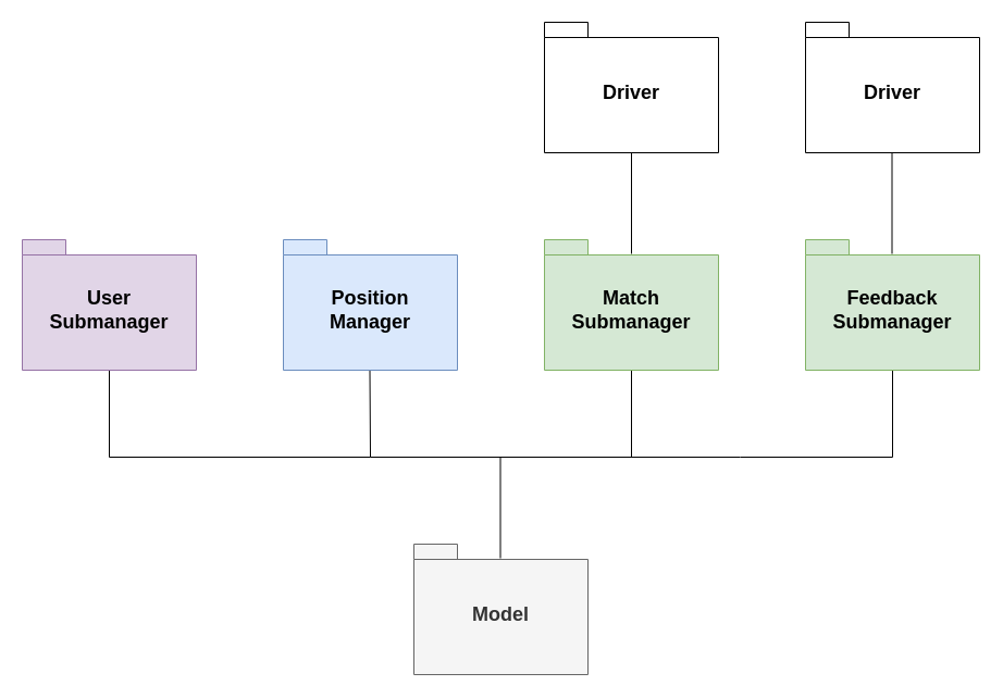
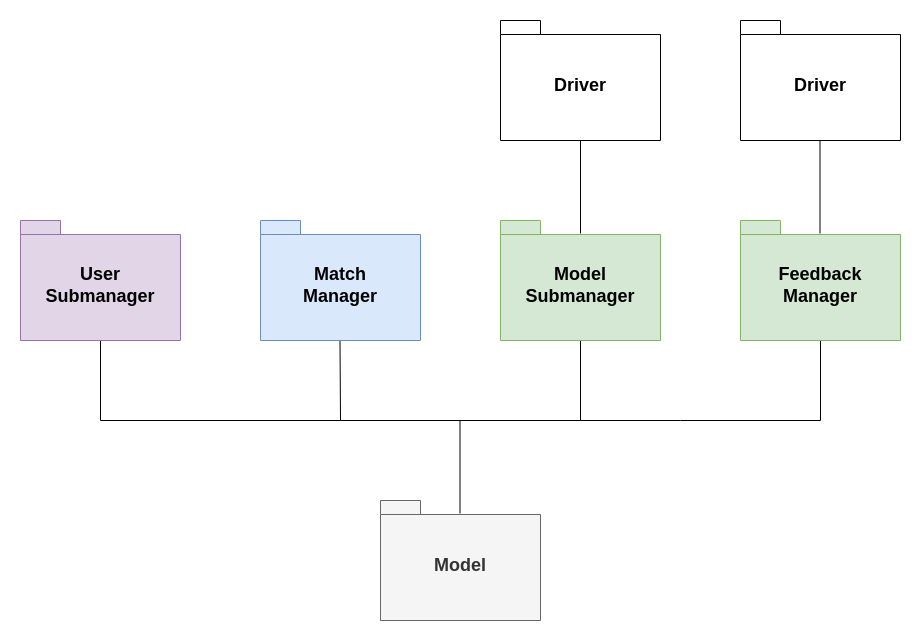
- <mxCell id="16" value="Position&lt;div&gt;Manager&lt;/div&gt;" style="shape=folder;fontStyle=1;spacingTop=10;tabWidth=40;tabHeight=14;tabPosition=left;html=1;whiteSpace=wrap;color=#808080;fontSize=18;fillColor=#dae8fc;strokeColor=#6c8ebf;" vertex="1" parent="1"><mxGeometry x="260" y="220" width="160" height="120" as="geometry" /></mxCell>
+ <mxCell id="16" value="Match&lt;div&gt;Manager&lt;/div&gt;" style="shape=folder;fontStyle=1;spacingTop=10;tabWidth=40;tabHeight=14;tabPosition=left;html=1;whiteSpace=wrap;color=#808080;fontSize=18;fillColor=#dae8fc;strokeColor=#6c8ebf;" vertex="1" parent="1"><mxGeometry x="260" y="220" width="160" height="120" as="geometry" /></mxCell>
- <mxCell id="11" value="Match&lt;br&gt;&lt;div&gt;Submanager&lt;/div&gt;" style="shape=folder;fontStyle=1;spacingTop=10;tabWidth=40;tabHeight=14;tabPosition=left;html=1;whiteSpace=wrap;color=#808080;fontSize=18;fillColor=#d5e8d4;strokeColor=#82b366;" vertex="1" parent="1"><mxGeometry x="500" y="220" width="160" height="120" as="geometry" /></mxCell>
+ <mxCell id="11" value="Model&lt;br&gt;&lt;div&gt;Submanager&lt;/div&gt;" style="shape=folder;fontStyle=1;spacingTop=10;tabWidth=40;tabHeight=14;tabPosition=left;html=1;whiteSpace=wrap;color=#808080;fontSize=18;fillColor=#d5e8d4;strokeColor=#82b366;" vertex="1" parent="1"><mxGeometry x="500" y="220" width="160" height="120" as="geometry" /></mxCell>
- <mxCell id="10" value="Feedback&lt;br&gt;&lt;div&gt;Submanager&lt;/div&gt;" style="shape=folder;fontStyle=1;spacingTop=10;tabWidth=40;tabHeight=14;tabPosition=left;html=1;whiteSpace=wrap;color=#808080;fontSize=18;fillColor=#d5e8d4;strokeColor=#82b366;" vertex="1" parent="1"><mxGeometry x="740" y="220" width="160" height="120" as="geometry" /></mxCell>
+ <mxCell id="10" value="Feedback&lt;br&gt;&lt;div&gt;Manager&lt;/div&gt;" style="shape=folder;fontStyle=1;spacingTop=10;tabWidth=40;tabHeight=14;tabPosition=left;html=1;whiteSpace=wrap;color=#808080;fontSize=18;fillColor=#d5e8d4;strokeColor=#82b366;" vertex="1" parent="1"><mxGeometry x="740" y="220" width="160" height="120" as="geometry" /></mxCell>
